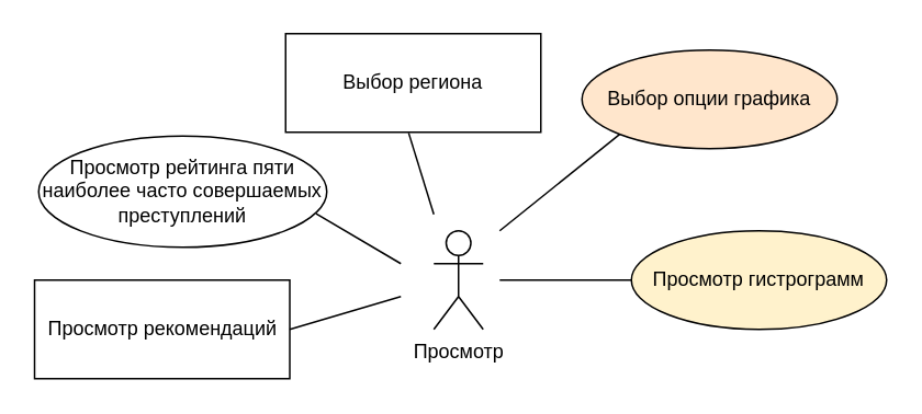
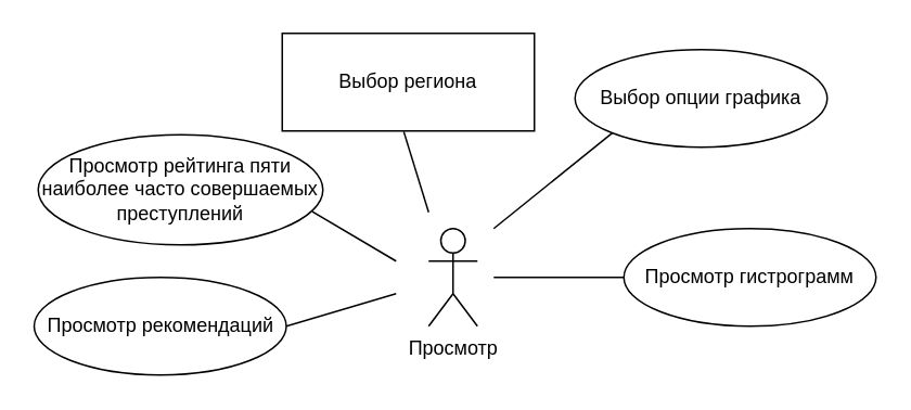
- <mxCell id="8" value="Выбор опции графика" style="ellipse;whiteSpace=wrap;html=1;fillColor=#ffe6cc;" vertex="1" parent="1"><mxGeometry x="353" y="30" width="155" height="60" as="geometry" /></mxCell>
+ <mxCell id="8" value="Выбор опции графика" style="ellipse;whiteSpace=wrap;html=1;" vertex="1" parent="1"><mxGeometry x="353" y="30" width="155" height="60" as="geometry" /></mxCell>
- <mxCell id="10" value="Просмотр гистрограмм" style="ellipse;whiteSpace=wrap;html=1;fillColor=#fff2cc;" vertex="1" parent="1"><mxGeometry x="383" y="140" width="155" height="60" as="geometry" /></mxCell>
+ <mxCell id="10" value="Просмотр гистрограмм" style="ellipse;whiteSpace=wrap;html=1;" vertex="1" parent="1"><mxGeometry x="383" y="140" width="155" height="60" as="geometry" /></mxCell>
- <mxCell id="11" value="Просмотр рекомендаций" style="whiteSpace=wrap;html=1;rounded=0;" vertex="1" parent="1"><mxGeometry x="20.5" y="170" width="155" height="60" as="geometry" /></mxCell>
+ <mxCell id="11" value="Просмотр рекомендаций" style="ellipse;whiteSpace=wrap;html=1;" vertex="1" parent="1"><mxGeometry x="20.5" y="170" width="155" height="60" as="geometry" /></mxCell>
